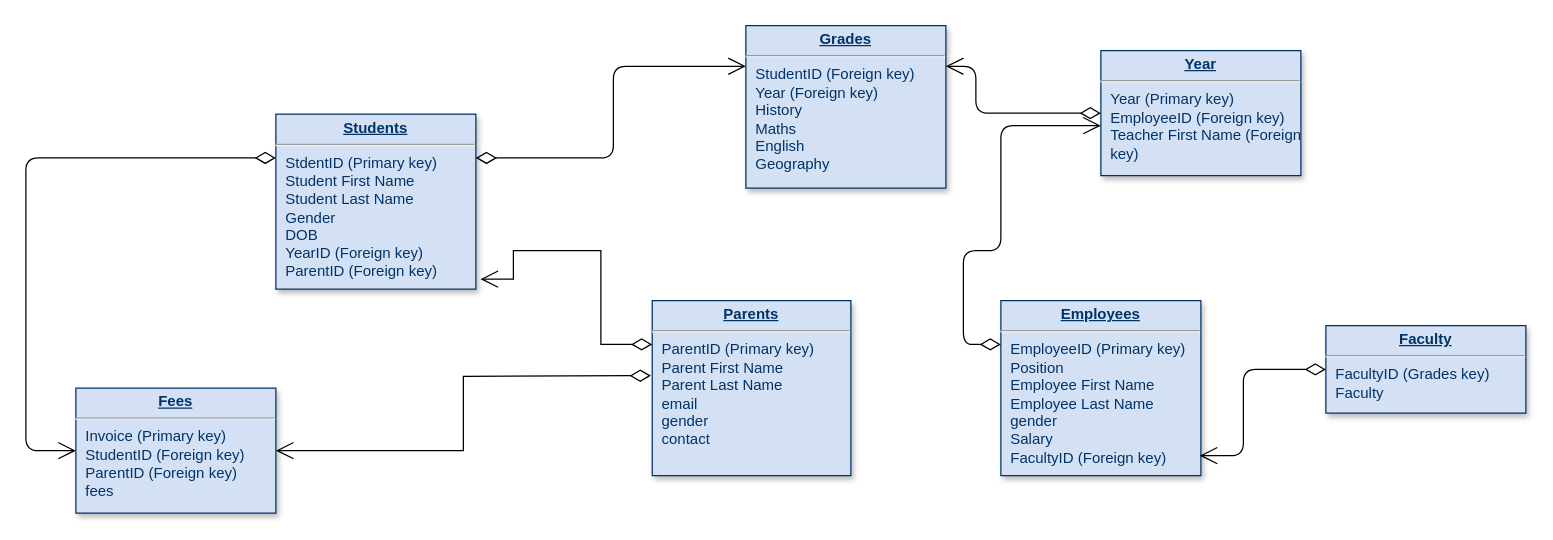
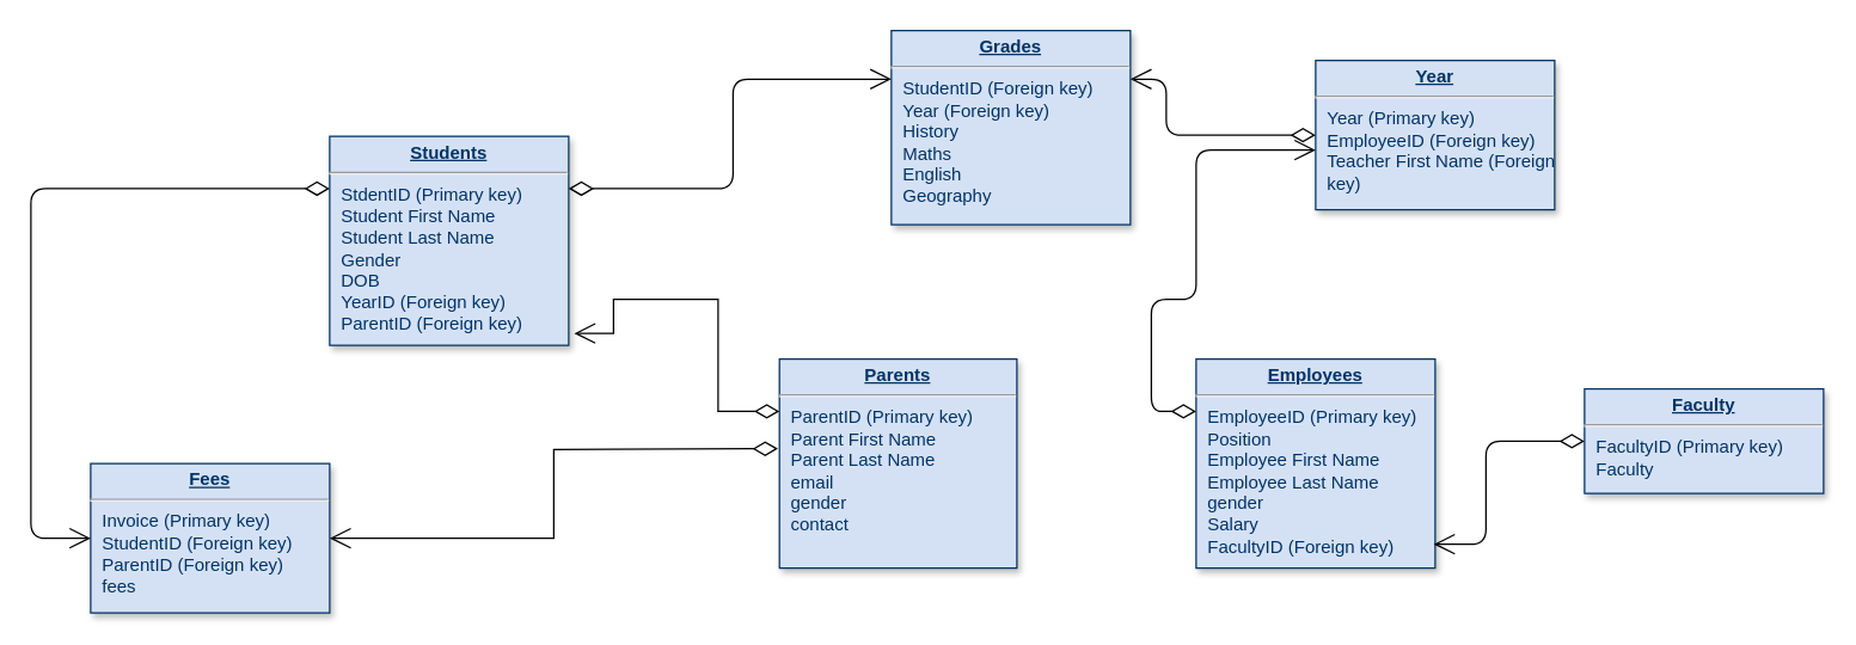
- <mxCell id="6" value="&lt;p style=&quot;margin: 0px; margin-top: 4px; text-align: center; text-decoration: underline;&quot;&gt;&lt;b&gt;Faculty&lt;/b&gt;&lt;/p&gt;&lt;hr&gt;&lt;p style=&quot;margin: 0px; margin-left: 8px;&quot;&gt;FacultyID (Grades key)&lt;/p&gt;&lt;p style=&quot;margin: 0px; margin-left: 8px;&quot;&gt;Faculty&lt;/p&gt;" style="verticalAlign=top;align=left;overflow=fill;fontSize=12;fontFamily=Helvetica;html=1;strokeColor=#003366;shadow=1;fillColor=#D4E1F5;fontColor=#003366" parent="1" vertex="1"><mxGeometry x="1060" y="260" width="160" height="70" as="geometry" /></mxCell>
+ <mxCell id="6" value="&lt;p style=&quot;margin: 0px; margin-top: 4px; text-align: center; text-decoration: underline;&quot;&gt;&lt;b&gt;Faculty&lt;/b&gt;&lt;/p&gt;&lt;hr&gt;&lt;p style=&quot;margin: 0px; margin-left: 8px;&quot;&gt;FacultyID (Primary key)&lt;/p&gt;&lt;p style=&quot;margin: 0px; margin-left: 8px;&quot;&gt;Faculty&lt;/p&gt;" style="verticalAlign=top;align=left;overflow=fill;fontSize=12;fontFamily=Helvetica;html=1;strokeColor=#003366;shadow=1;fillColor=#D4E1F5;fontColor=#003366" parent="1" vertex="1"><mxGeometry x="1060" y="260" width="160" height="70" as="geometry" /></mxCell>
